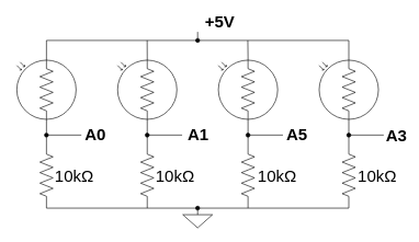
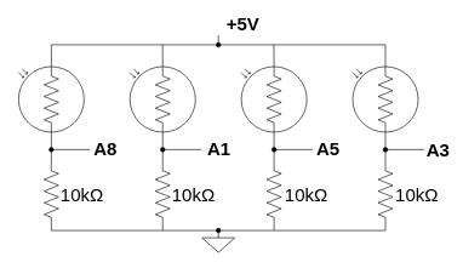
- <mxCell id="25" value="A0" style="text;strokeColor=none;fillColor=none;html=1;fontSize=25;fontStyle=1;verticalAlign=middle;align=center;strokeWidth=1;" parent="1" vertex="1"><mxGeometry x="131" y="191" width="26" height="24" as="geometry" /></mxCell>
+ <mxCell id="25" value="A8" style="text;strokeColor=none;fillColor=none;html=1;fontSize=25;fontStyle=1;verticalAlign=middle;align=center;strokeWidth=1;" parent="1" vertex="1"><mxGeometry x="131" y="191" width="26" height="24" as="geometry" /></mxCell>
